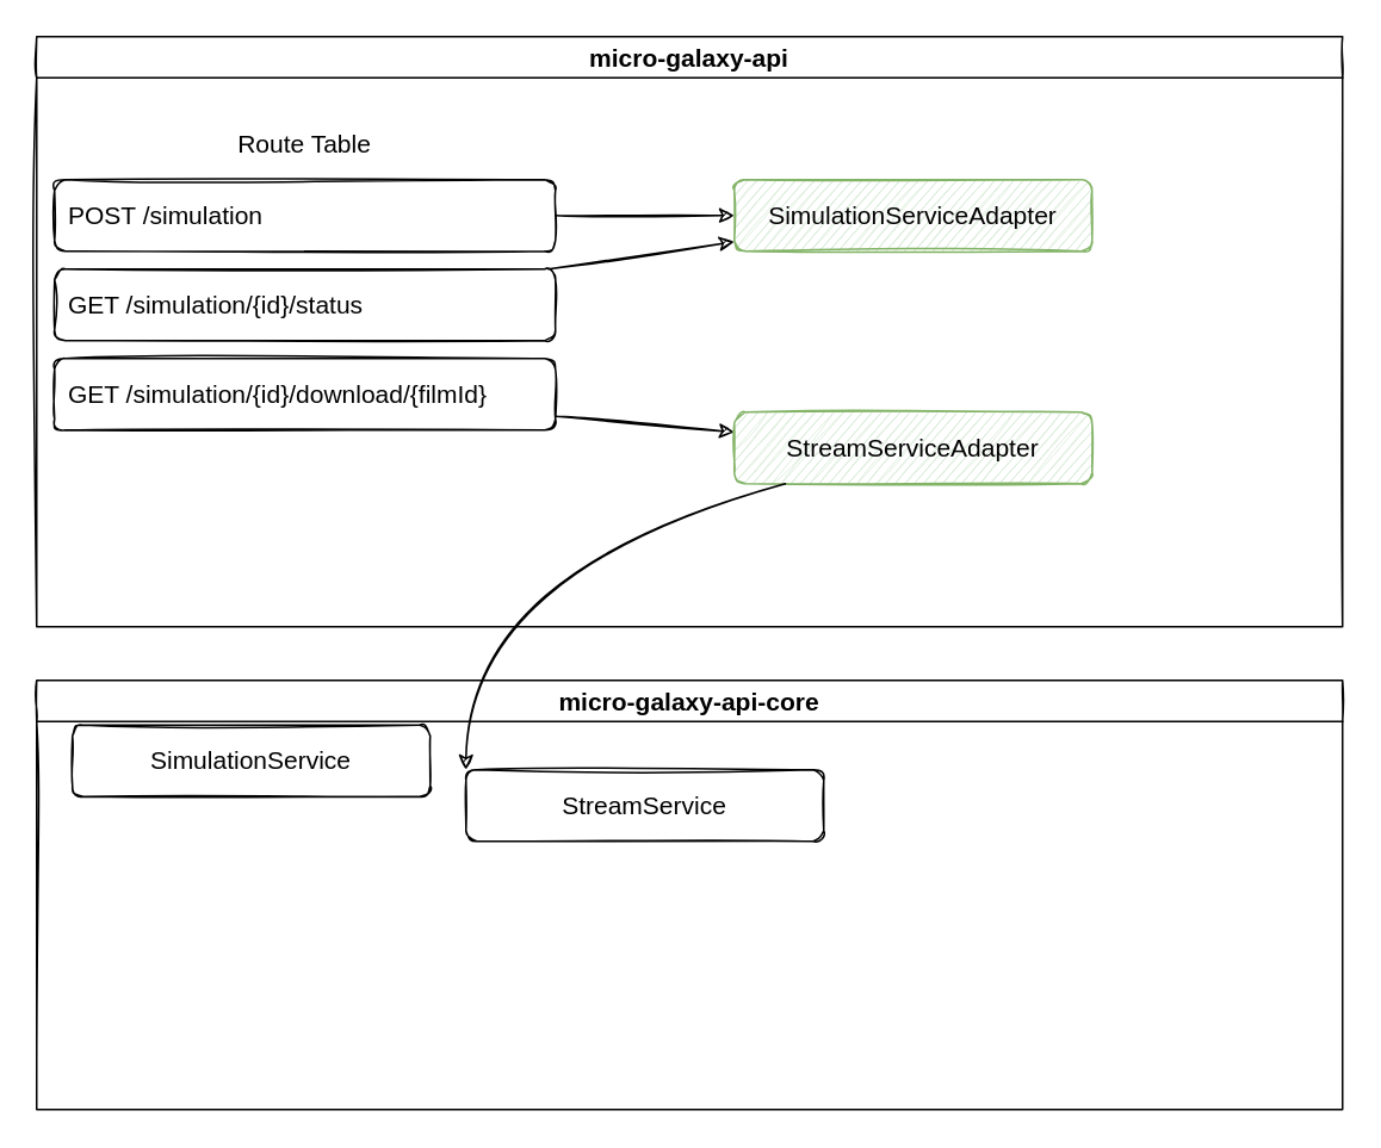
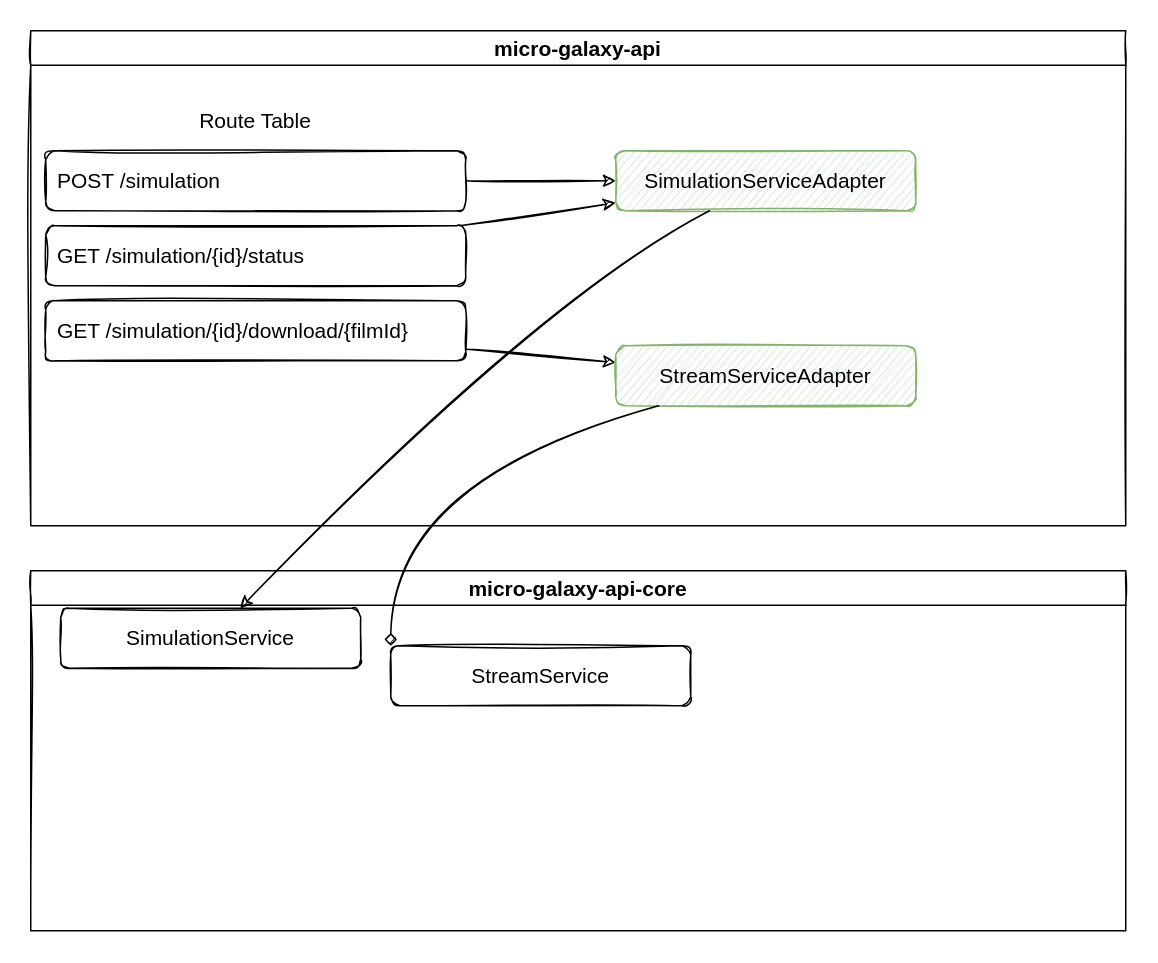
+ <mxCell id="15" value="" style="endArrow=classic;fontSize=14;sketch=1;html=1;curved=1;" parent="1" source="10" target="3" edge="1"><mxGeometry width="50" height="50" relative="1" as="geometry"><mxPoint x="590" y="200" as="sourcePoint" /><mxPoint x="290" y="310" as="targetPoint" /><Array as="points"><mxPoint x="360" y="200" /></Array></mxGeometry></mxCell>
- <mxCell id="16" value="" style="endArrow=classic;fontSize=14;sketch=1;html=1;curved=1;entryX=0;entryY=0;entryDx=0;entryDy=0;" parent="1" source="14" target="4" edge="1"><mxGeometry width="50" height="50" relative="1" as="geometry"><mxPoint x="543.2" y="160" as="sourcePoint" /><mxPoint x="200" y="430" as="targetPoint" /><Array as="points"><mxPoint x="260" y="320" /></Array></mxGeometry></mxCell>
+ <mxCell id="16" value="" style="endArrow=diamond;fontSize=14;sketch=1;html=1;curved=1;entryX=0;entryY=0;entryDx=0;entryDy=0;" parent="1" source="14" target="4" edge="1"><mxGeometry width="50" height="50" relative="1" as="geometry"><mxPoint x="543.2" y="160" as="sourcePoint" /><mxPoint x="200" y="430" as="targetPoint" /><Array as="points"><mxPoint x="260" y="320" /></Array></mxGeometry></mxCell>
